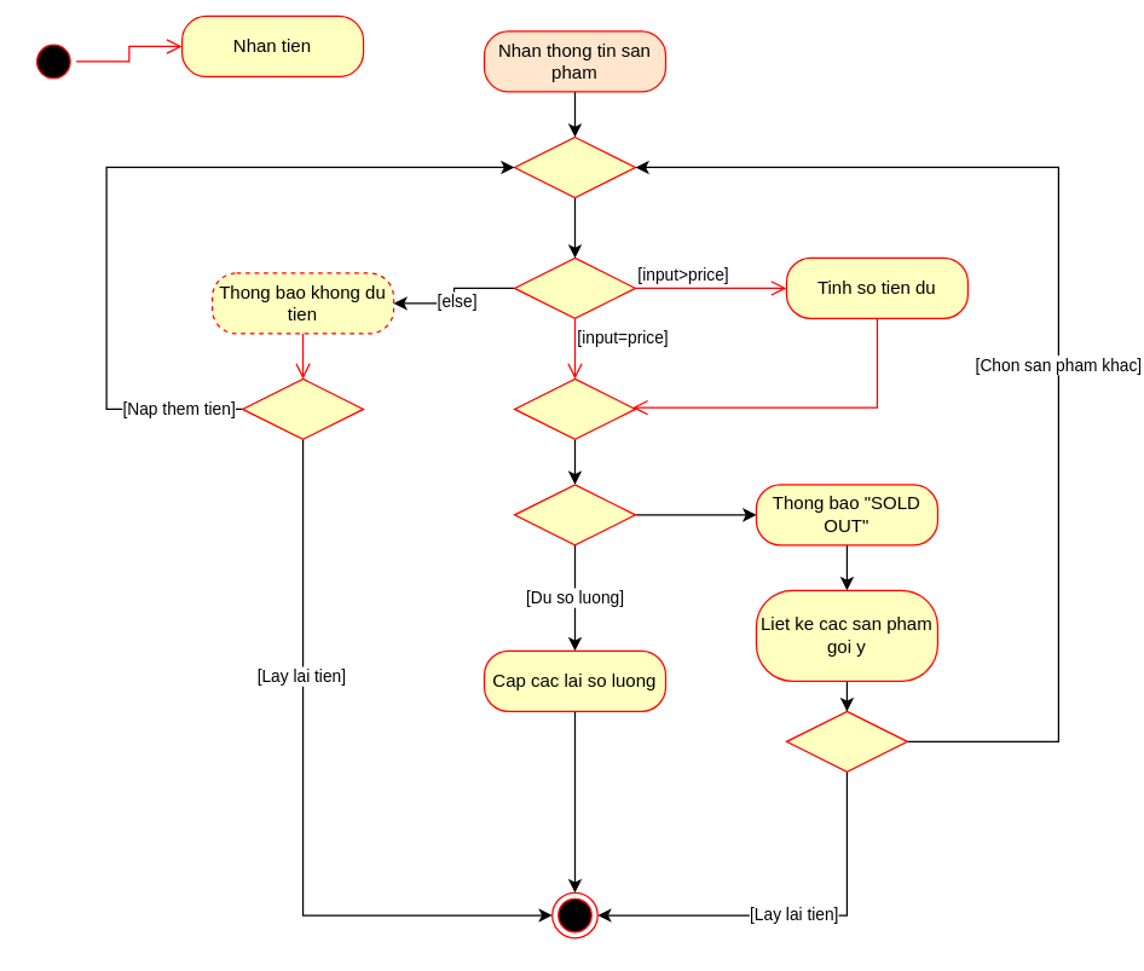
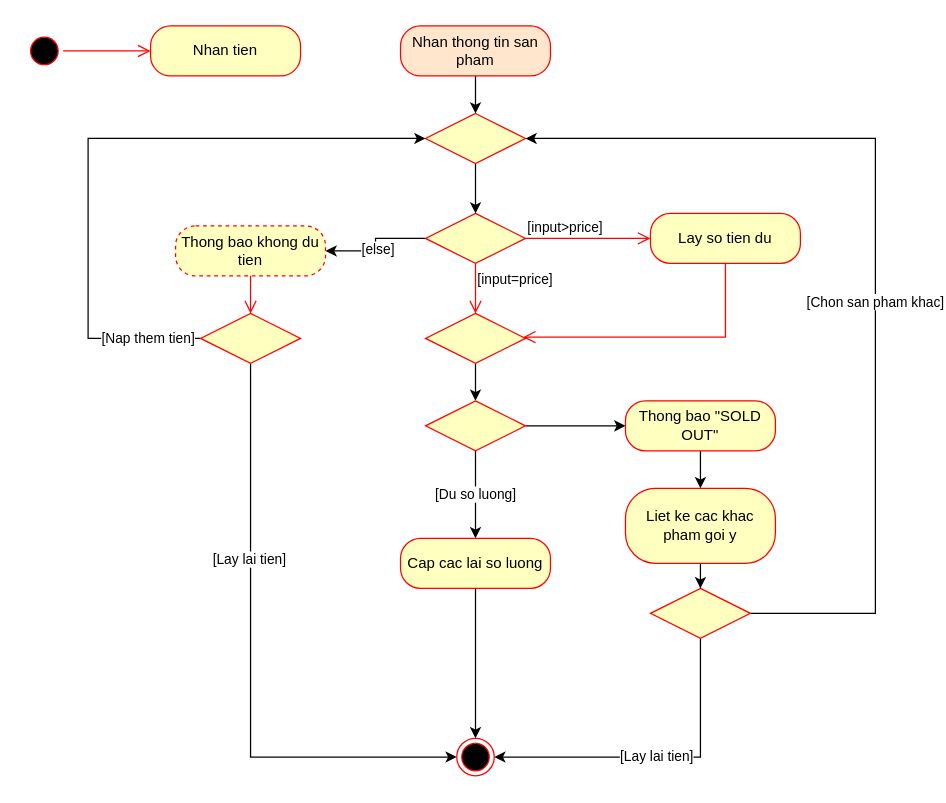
- <mxCell id="4" value="Nhan tien" style="rounded=1;whiteSpace=wrap;html=1;arcSize=40;fontColor=#000000;fillColor=#ffffc0;strokeColor=#ff0000;" vertex="1" parent="1"><mxGeometry x="120" y="10" width="120" height="40" as="geometry" /></mxCell>
+ <mxCell id="4" value="Nhan tien" style="rounded=1;whiteSpace=wrap;html=1;arcSize=40;fontColor=#000000;fillColor=#ffffc0;strokeColor=#ff0000;" vertex="1" parent="1"><mxGeometry x="120" y="20" width="120" height="40" as="geometry" /></mxCell>
- <mxCell id="12" value="Tinh so tien du" style="rounded=1;whiteSpace=wrap;html=1;arcSize=40;fontColor=#000000;fillColor=#ffffc0;strokeColor=#ff0000;" vertex="1" parent="1"><mxGeometry x="520" y="170" width="120" height="40" as="geometry" /></mxCell>
+ <mxCell id="12" value="Lay so tien du" style="rounded=1;whiteSpace=wrap;html=1;arcSize=40;fontColor=#000000;fillColor=#ffffc0;strokeColor=#ff0000;" vertex="1" parent="1"><mxGeometry x="520" y="170" width="120" height="40" as="geometry" /></mxCell>
- <mxCell id="34" value="Liet ke cac san pham goi y" style="whiteSpace=wrap;html=1;fillColor=#ffffc0;strokeColor=#ff0000;fontColor=#000000;rounded=1;arcSize=40;" vertex="1" parent="1"><mxGeometry x="500" y="390" width="120" height="60" as="geometry" /></mxCell>
+ <mxCell id="34" value="Liet ke cac khac pham goi y" style="whiteSpace=wrap;html=1;fillColor=#ffffc0;strokeColor=#ff0000;fontColor=#000000;rounded=1;arcSize=40;" vertex="1" parent="1"><mxGeometry x="500" y="390" width="120" height="60" as="geometry" /></mxCell>
